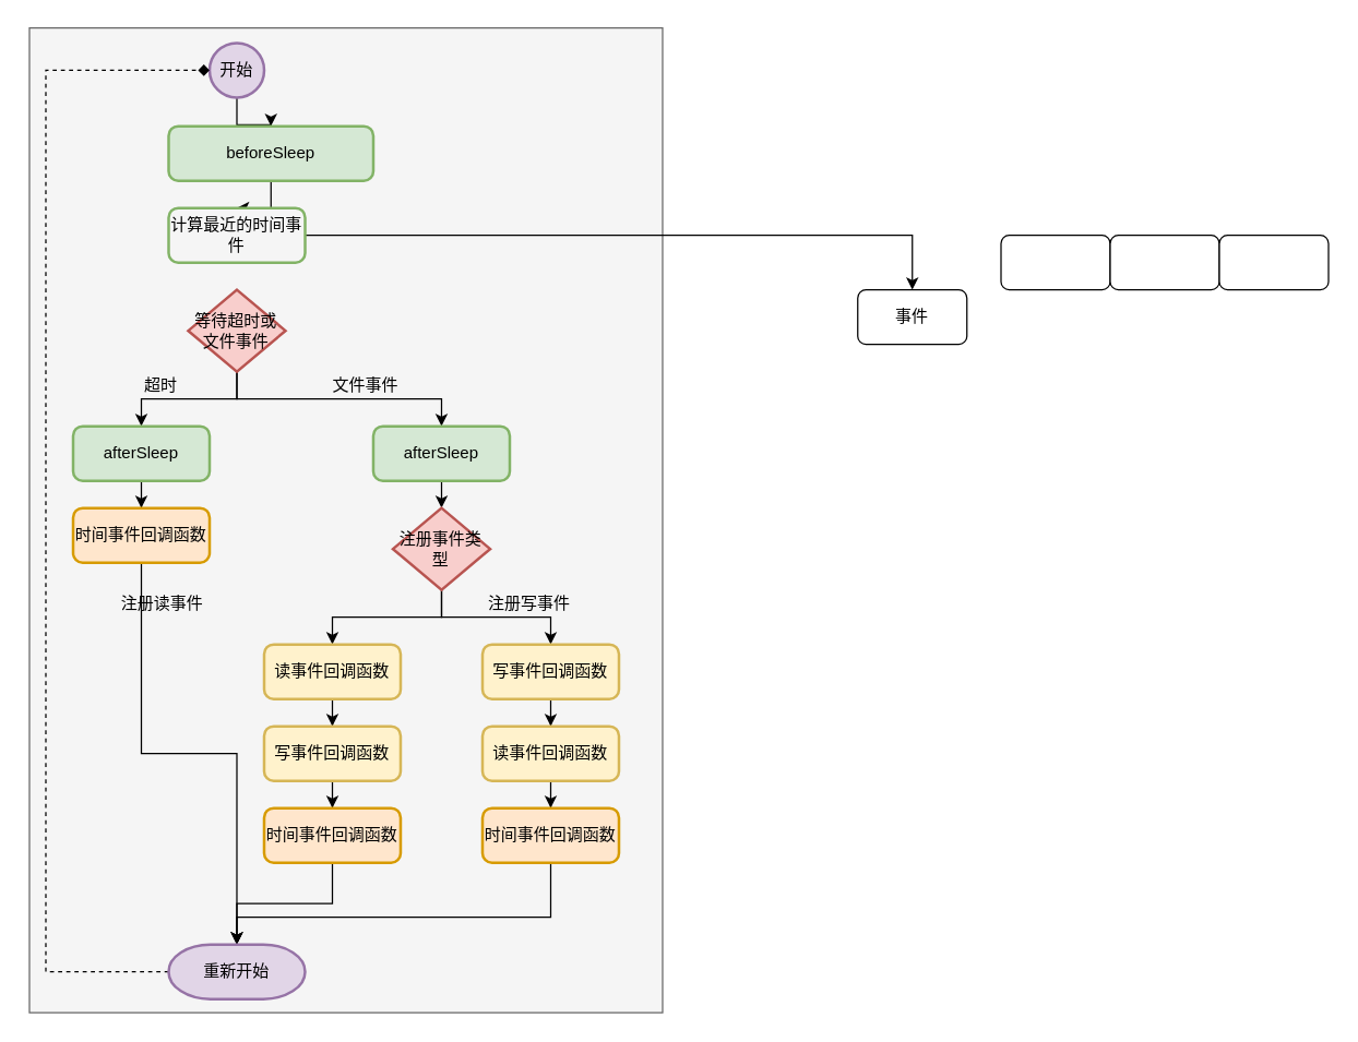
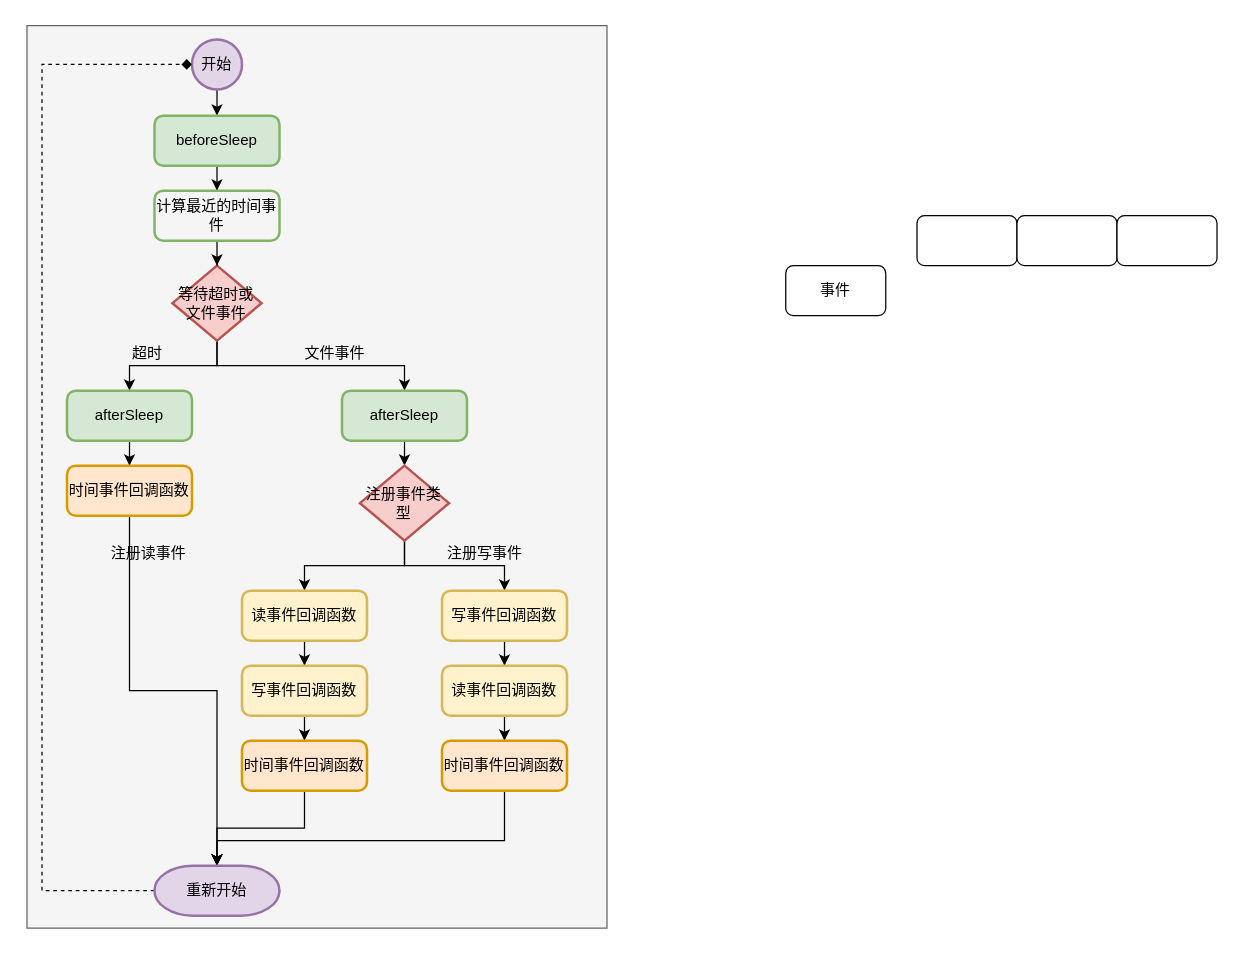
- <mxCell id="6" value="beforeSleep" style="rounded=1;whiteSpace=wrap;html=1;absoluteArcSize=1;arcSize=14;strokeWidth=2;fillColor=#d5e8d4;strokeColor=#82b366;" vertex="1" parent="1"><mxGeometry x="123" y="92" width="150" height="40" as="geometry" /></mxCell>
+ <mxCell id="6" value="beforeSleep" style="rounded=1;whiteSpace=wrap;html=1;absoluteArcSize=1;arcSize=14;strokeWidth=2;fillColor=#d5e8d4;strokeColor=#82b366;" vertex="1" parent="1"><mxGeometry x="123" y="92" width="100" height="40" as="geometry" /></mxCell>
- <mxCell id="37" style="edgeStyle=orthogonalEdgeStyle;rounded=0;orthogonalLoop=1;jettySize=auto;html=1;" edge="1" parent="1" source="38" target="39"><mxGeometry relative="1" as="geometry" /></mxCell>
+ <mxCell id="37" style="edgeStyle=orthogonalEdgeStyle;rounded=0;orthogonalLoop=1;jettySize=auto;html=1;entryX=0.5;entryY=0;entryDx=0;entryDy=0;entryPerimeter=0;" edge="1" parent="1" source="38" target="9"><mxGeometry relative="1" as="geometry" /></mxCell>
